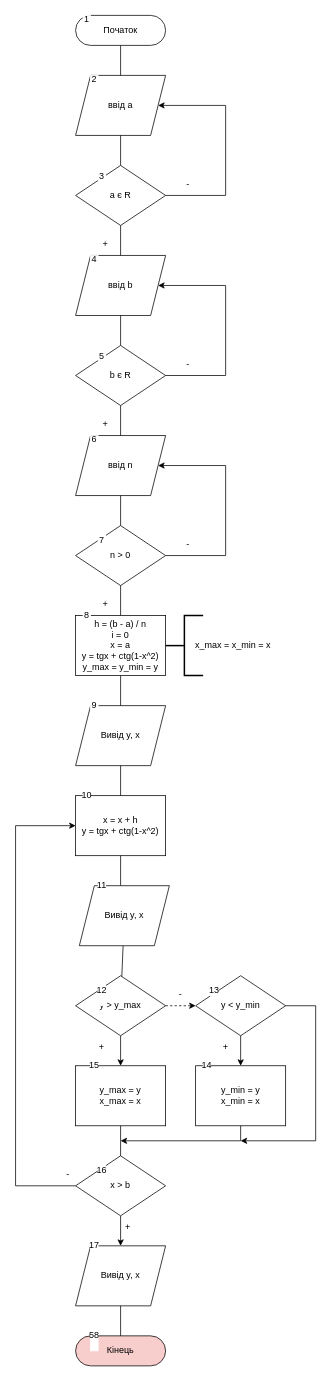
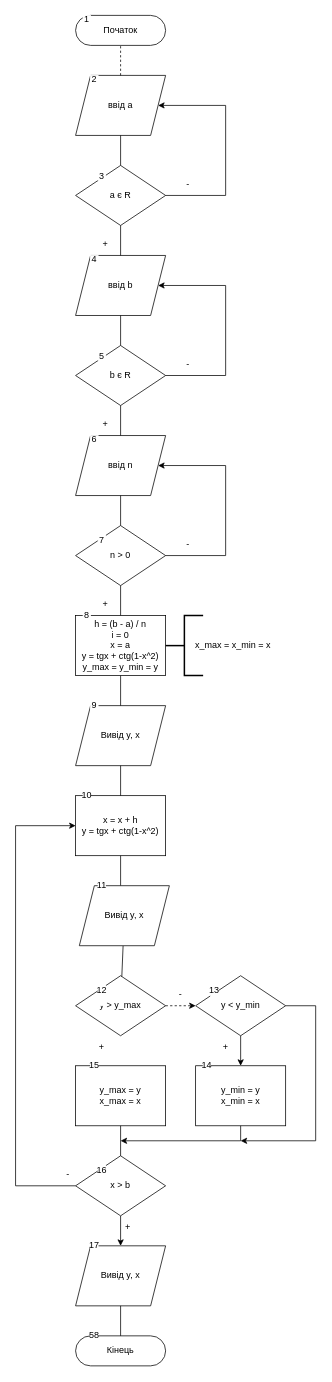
- <mxCell id="7" value="" style="endArrow=none;html=1;rounded=0;entryX=0.5;entryY=1;entryDx=0;entryDy=0;exitX=0.5;exitY=0;exitDx=0;exitDy=0;" parent="1" source="4" target="2" edge="1"><mxGeometry width="50" height="50" relative="1" as="geometry"><mxPoint x="80" y="120" as="sourcePoint" /><mxPoint x="130" y="70" as="targetPoint" /></mxGeometry></mxCell>
+ <mxCell id="7" value="" style="endArrow=none;html=1;rounded=0;entryX=0.5;entryY=1;entryDx=0;entryDy=0;exitX=0.5;exitY=0;exitDx=0;exitDy=0;dashed=1;" parent="1" source="4" target="2" edge="1"><mxGeometry width="50" height="50" relative="1" as="geometry"><mxPoint x="80" y="120" as="sourcePoint" /><mxPoint x="130" y="70" as="targetPoint" /></mxGeometry></mxCell>
- <mxCell id="49" value="" style="endArrow=classic;html=1;rounded=0;exitX=0.5;exitY=1;exitDx=0;exitDy=0;" parent="1" source="43" target="45" edge="1"><mxGeometry width="50" height="50" relative="1" as="geometry"><mxPoint x="7.36" y="1460" as="sourcePoint" /><mxPoint x="-130" y="1536.76" as="targetPoint" /></mxGeometry></mxCell>
- <mxCell id="3" value="&lt;div&gt;Кінець&lt;/div&gt;" style="rounded=1;whiteSpace=wrap;html=1;arcSize=50;fillColor=#f8cecc;" parent="1" vertex="1"><mxGeometry x="100" y="1780" width="120" height="40" as="geometry" /></mxCell>
+ <mxCell id="3" value="&lt;div&gt;Кінець&lt;/div&gt;" style="rounded=1;whiteSpace=wrap;html=1;arcSize=50;" parent="1" vertex="1"><mxGeometry x="100" y="1780" width="120" height="40" as="geometry" /></mxCell>
